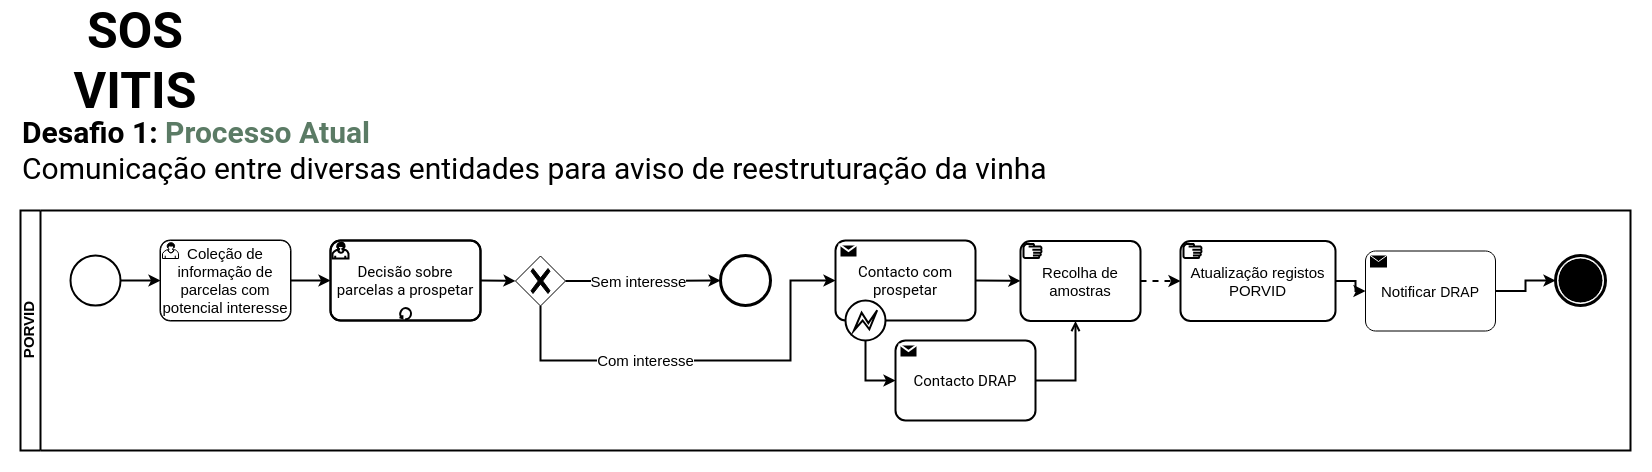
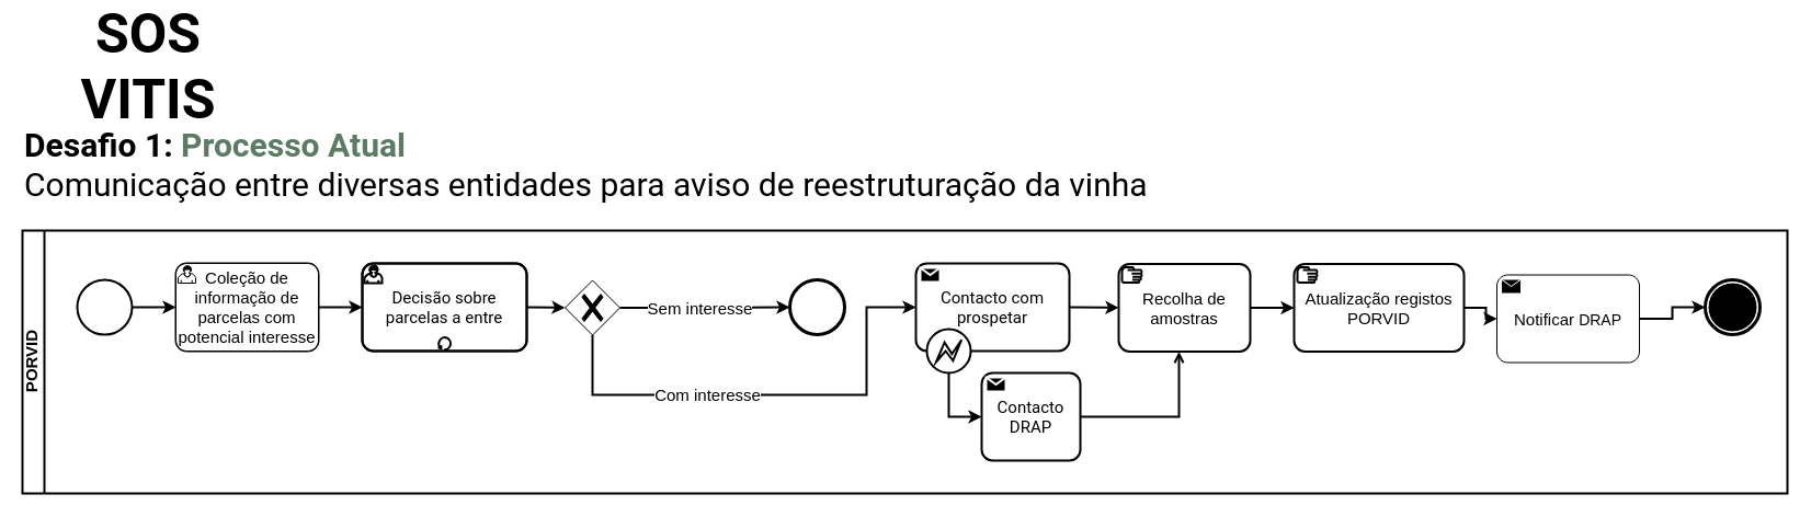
- <mxCell id="14" value="Decisão sobre parcelas a prospetar" style="points=[[0.25,0,0],[0.5,0,0],[0.75,0,0],[1,0.25,0],[1,0.5,0],[1,0.75,0],[0.75,1,0],[0.5,1,0],[0.25,1,0],[0,0.75,0],[0,0.5,0],[0,0.25,0]];shape=mxgraph.bpmn.task;whiteSpace=wrap;rectStyle=rounded;size=10;taskMarker=abstract;isLoopStandard=1;fontFamily=Roboto;fontSource=https%3A%2F%2Ffonts.googleapis.com%2Fcss%3Ffamily%3DRoboto;fontSize=15;fontColor=#000000;strokeColor=default;strokeWidth=2;fillColor=none;gradientColor=none;" parent="2" vertex="1"><mxGeometry x="310" y="30" width="150" height="80" as="geometry" /></mxCell>
+ <mxCell id="14" value="Decisão sobre parcelas a entre" style="points=[[0.25,0,0],[0.5,0,0],[0.75,0,0],[1,0.25,0],[1,0.5,0],[1,0.75,0],[0.75,1,0],[0.5,1,0],[0.25,1,0],[0,0.75,0],[0,0.5,0],[0,0.25,0]];shape=mxgraph.bpmn.task;whiteSpace=wrap;rectStyle=rounded;size=10;taskMarker=abstract;isLoopStandard=1;fontFamily=Roboto;fontSource=https%3A%2F%2Ffonts.googleapis.com%2Fcss%3Ffamily%3DRoboto;fontSize=15;fontColor=#000000;strokeColor=default;strokeWidth=2;fillColor=none;gradientColor=none;" parent="2" vertex="1"><mxGeometry x="310" y="30" width="150" height="80" as="geometry" /></mxCell>
- <mxCell id="7" style="edgeStyle=orthogonalEdgeStyle;rounded=0;jumpStyle=arc;orthogonalLoop=1;jettySize=auto;html=1;labelBackgroundColor=default;fontSize=15;startArrow=none;startFill=0;endArrow=classic;endFill=1;strokeWidth=2;dashed=1;" parent="2" source="25" target="26" edge="1"><mxGeometry relative="1" as="geometry"><mxPoint x="1115" y="70" as="sourcePoint" /><mxPoint x="1155" y="70" as="targetPoint" /></mxGeometry></mxCell>
+ <mxCell id="7" style="edgeStyle=orthogonalEdgeStyle;rounded=0;jumpStyle=arc;orthogonalLoop=1;jettySize=auto;html=1;labelBackgroundColor=default;fontSize=15;startArrow=none;startFill=0;endArrow=classic;endFill=1;strokeWidth=2;" parent="2" source="25" target="26" edge="1"><mxGeometry relative="1" as="geometry"><mxPoint x="1115" y="70" as="sourcePoint" /><mxPoint x="1155" y="70" as="targetPoint" /></mxGeometry></mxCell>
- <mxCell id="24" value="Contacto DRAP" style="points=[[0.25,0,0],[0.5,0,0],[0.75,0,0],[1,0.25,0],[1,0.5,0],[1,0.75,0],[0.75,1,0],[0.5,1,0],[0.25,1,0],[0,0.75,0],[0,0.5,0],[0,0.25,0]];shape=mxgraph.bpmn.task;whiteSpace=wrap;rectStyle=rounded;size=10;taskMarker=send;fontFamily=Roboto;fontSource=https%3A%2F%2Ffonts.googleapis.com%2Fcss%3Ffamily%3DRoboto;fontSize=15;fontColor=#000000;strokeColor=default;strokeWidth=2;fillColor=none;gradientColor=none;" parent="2" vertex="1"><mxGeometry x="875" y="130" width="140" height="80" as="geometry" /></mxCell>
+ <mxCell id="24" value="Contacto DRAP" style="points=[[0.25,0,0],[0.5,0,0],[0.75,0,0],[1,0.25,0],[1,0.5,0],[1,0.75,0],[0.75,1,0],[0.5,1,0],[0.25,1,0],[0,0.75,0],[0,0.5,0],[0,0.25,0]];shape=mxgraph.bpmn.task;whiteSpace=wrap;rectStyle=rounded;size=10;taskMarker=send;fontFamily=Roboto;fontSource=https%3A%2F%2Ffonts.googleapis.com%2Fcss%3Ffamily%3DRoboto;fontSize=15;fontColor=#000000;strokeColor=default;strokeWidth=2;fillColor=none;gradientColor=none;" parent="2" vertex="1"><mxGeometry x="875" y="130" width="90" height="80" as="geometry" /></mxCell>
